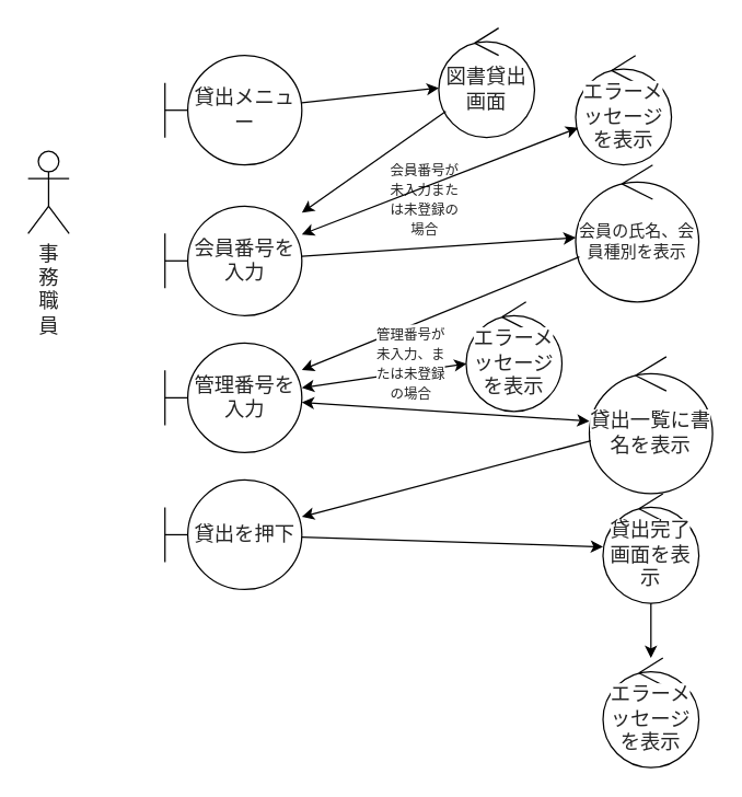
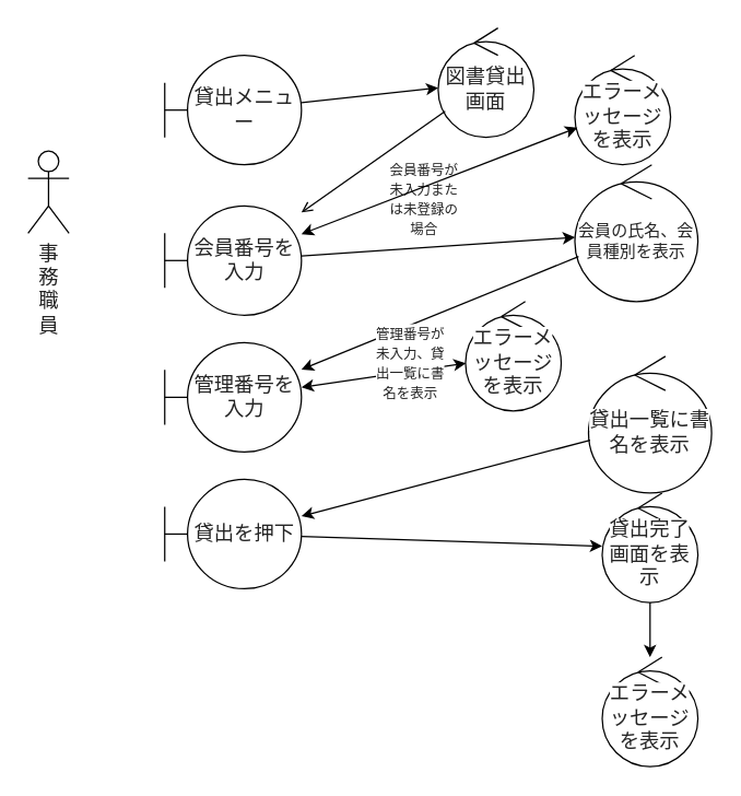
- <mxCell id="10" value="" style="endArrow=classic;html=1;rounded=0;" parent="1" source="5" target="4" edge="1"><mxGeometry width="50" height="50" relative="1" as="geometry"><mxPoint x="380" y="160" as="sourcePoint" /><mxPoint x="430" y="110" as="targetPoint" /></mxGeometry></mxCell>
+ <mxCell id="10" value="" style="endArrow=open;html=1;rounded=0;" parent="1" source="5" target="4" edge="1"><mxGeometry width="50" height="50" relative="1" as="geometry"><mxPoint x="380" y="160" as="sourcePoint" /><mxPoint x="430" y="110" as="targetPoint" /></mxGeometry></mxCell>
- <mxCell id="19" value="&lt;span style=&quot;color: rgb(36, 36, 36); font-family: &amp;quot;Yu Gothic&amp;quot;, &amp;quot;Meiryo UI&amp;quot;, &amp;quot;MS UI Gothic&amp;quot;, &amp;quot;MS PGothic&amp;quot;, &amp;quot;ＭＳ Ｐゴシック&amp;quot;, &amp;quot;MS Gothic&amp;quot;, &amp;quot;ＭＳ ゴシック&amp;quot;, Calibri, &amp;quot;sans-serif&amp;quot;, &amp;quot;Mongolian Baiti&amp;quot;, &amp;quot;Microsoft Yi Baiti&amp;quot;, &amp;quot;Javanese Text&amp;quot;; text-align: left; white-space-collapse: preserve; background-color: rgb(255, 255, 255);&quot;&gt;&lt;font style=&quot;font-size: 10px;&quot;&gt;管理番号が未入力、または未登録の場合&lt;/font&gt;&lt;/span&gt;" style="text;html=1;align=center;verticalAlign=middle;whiteSpace=wrap;rounded=0;" parent="1" vertex="1"><mxGeometry x="270" y="250" width="60" height="30" as="geometry" /></mxCell>
+ <mxCell id="19" value="&lt;span style=&quot;color: rgb(36, 36, 36); font-family: &amp;quot;Yu Gothic&amp;quot;, &amp;quot;Meiryo UI&amp;quot;, &amp;quot;MS UI Gothic&amp;quot;, &amp;quot;MS PGothic&amp;quot;, &amp;quot;ＭＳ Ｐゴシック&amp;quot;, &amp;quot;MS Gothic&amp;quot;, &amp;quot;ＭＳ ゴシック&amp;quot;, Calibri, &amp;quot;sans-serif&amp;quot;, &amp;quot;Mongolian Baiti&amp;quot;, &amp;quot;Microsoft Yi Baiti&amp;quot;, &amp;quot;Javanese Text&amp;quot;; text-align: left; white-space-collapse: preserve; background-color: rgb(255, 255, 255);&quot;&gt;&lt;font style=&quot;font-size: 10px;&quot;&gt;管理番号が未入力、貸出一覧に書名を表示&lt;/font&gt;&lt;/span&gt;" style="text;html=1;align=center;verticalAlign=middle;whiteSpace=wrap;rounded=0;" parent="1" vertex="1"><mxGeometry x="270" y="250" width="60" height="30" as="geometry" /></mxCell>
- <mxCell id="25" value="" style="endArrow=classic;startArrow=classic;html=1;rounded=0;" edge="1" parent="1" source="7" target="8"><mxGeometry width="50" height="50" relative="1" as="geometry"><mxPoint x="280" y="470" as="sourcePoint" /><mxPoint x="330" y="420" as="targetPoint" /></mxGeometry></mxCell>
